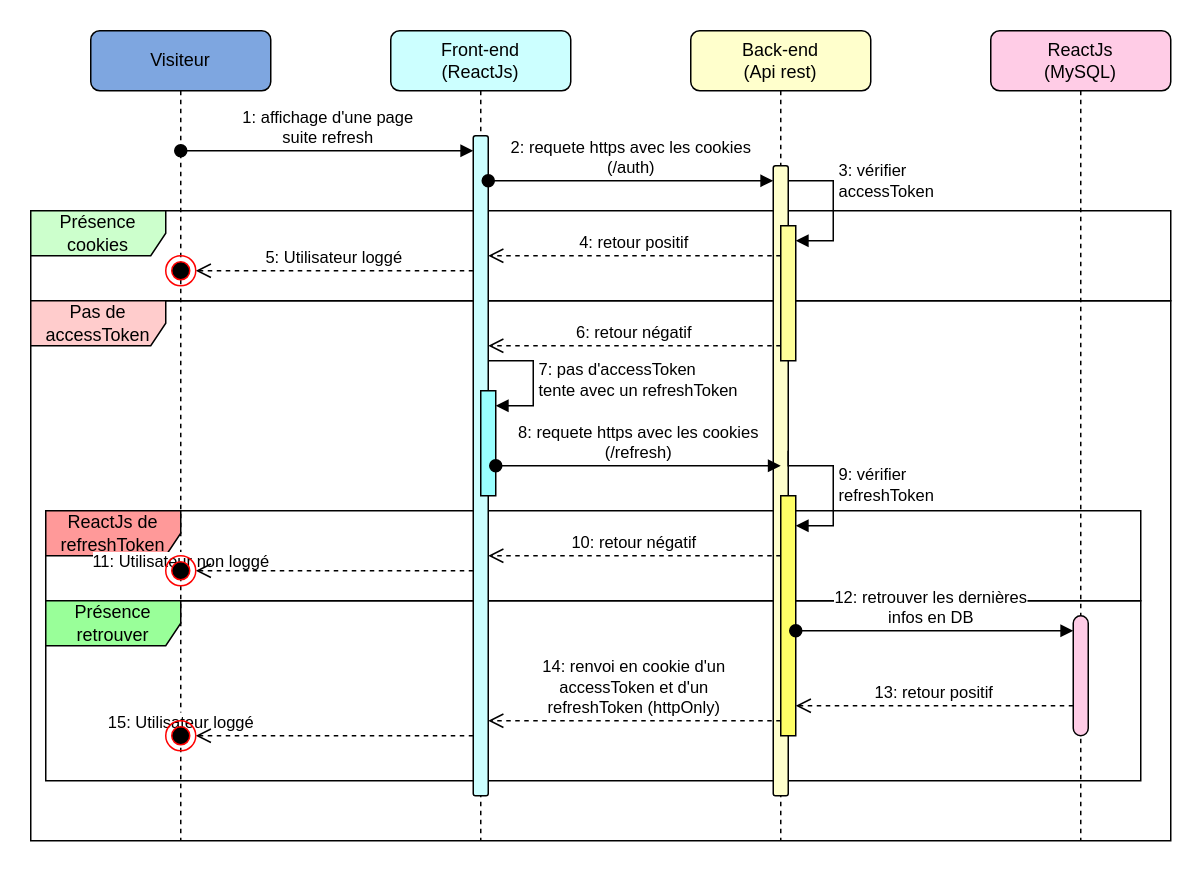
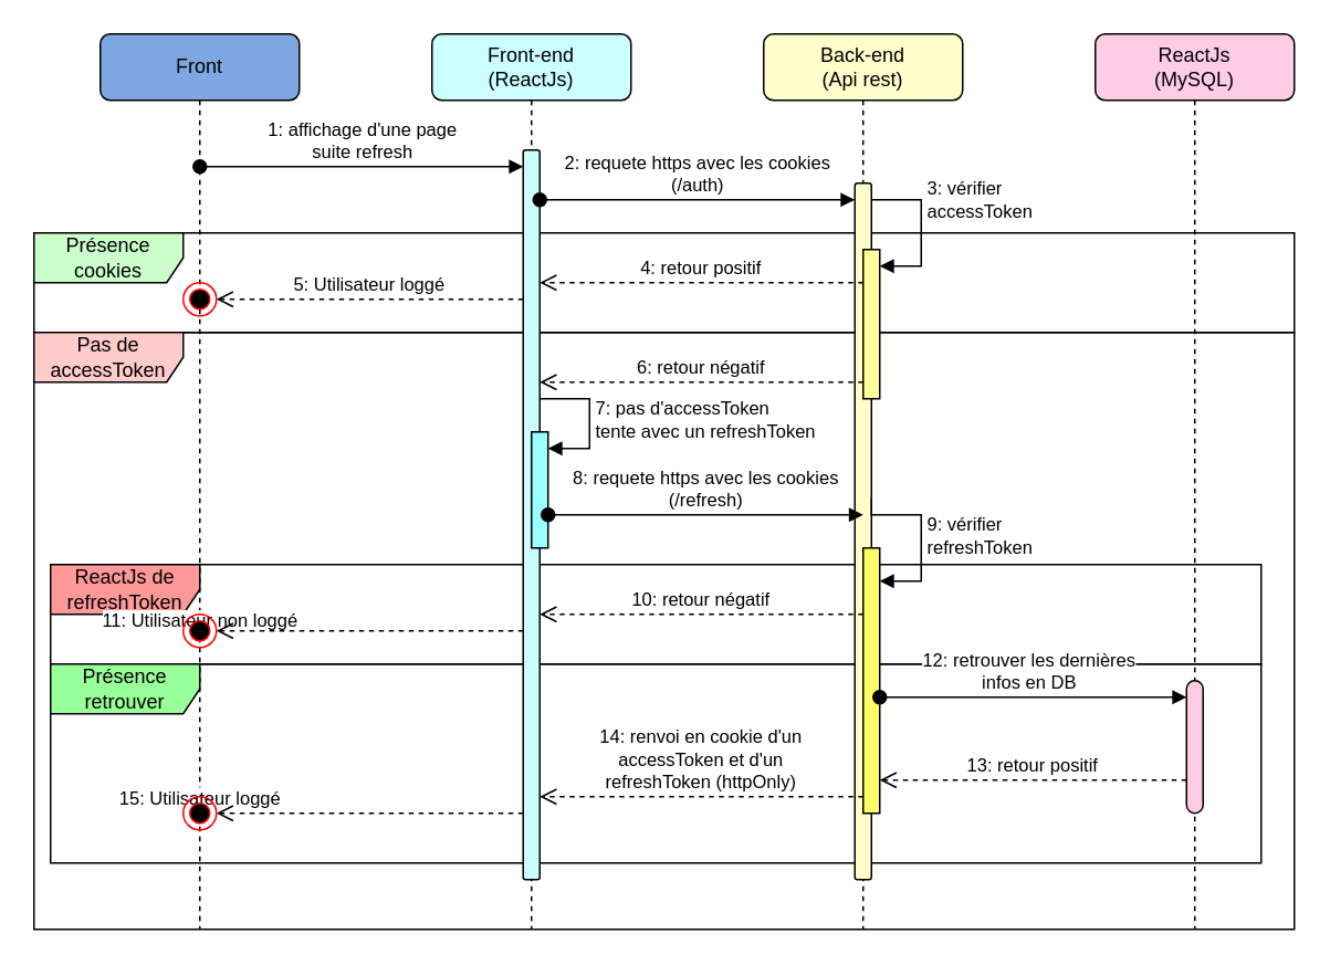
- <mxCell id="6" value="Visiteur" style="shape=umlLifeline;perimeter=lifelinePerimeter;whiteSpace=wrap;html=1;container=1;dropTarget=0;collapsible=0;recursiveResize=0;outlineConnect=0;portConstraint=eastwest;newEdgeStyle={&quot;edgeStyle&quot;:&quot;elbowEdgeStyle&quot;,&quot;elbow&quot;:&quot;vertical&quot;,&quot;curved&quot;:0,&quot;rounded&quot;:0};size=40;rounded=1;fillColor=#7EA6E0;" parent="1" vertex="1"><mxGeometry x="60" y="20" width="120" height="540" as="geometry" /></mxCell>
+ <mxCell id="6" value="Front" style="shape=umlLifeline;perimeter=lifelinePerimeter;whiteSpace=wrap;html=1;container=1;dropTarget=0;collapsible=0;recursiveResize=0;outlineConnect=0;portConstraint=eastwest;newEdgeStyle={&quot;edgeStyle&quot;:&quot;elbowEdgeStyle&quot;,&quot;elbow&quot;:&quot;vertical&quot;,&quot;curved&quot;:0,&quot;rounded&quot;:0};size=40;rounded=1;fillColor=#7EA6E0;" parent="1" vertex="1"><mxGeometry x="60" y="20" width="120" height="540" as="geometry" /></mxCell>
